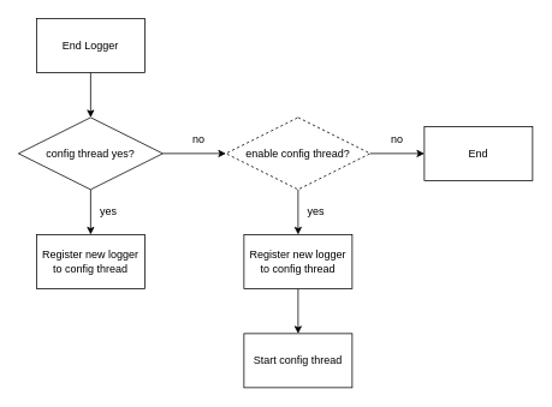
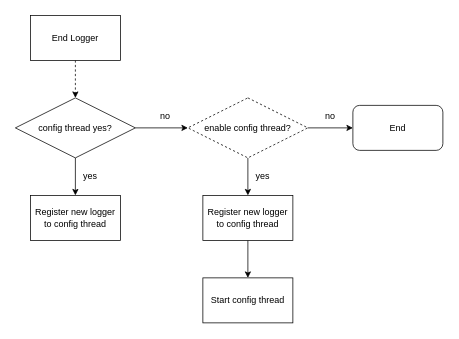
- <mxCell id="2" value="" style="edgeStyle=none;html=1;" edge="1" parent="1" source="3" target="6"><mxGeometry relative="1" as="geometry" /></mxCell>
+ <mxCell id="2" value="" style="edgeStyle=none;html=1;dashed=1;" edge="1" parent="1" source="3" target="6"><mxGeometry relative="1" as="geometry" /></mxCell>
- <mxCell id="17" value="End" style="rounded=0;whiteSpace=wrap;html=1;" vertex="1" parent="1"><mxGeometry x="470" y="140" width="120" height="60" as="geometry" /></mxCell>
+ <mxCell id="17" value="End" style="whiteSpace=wrap;html=1;rounded=1;" vertex="1" parent="1"><mxGeometry x="470" y="140" width="120" height="60" as="geometry" /></mxCell>
